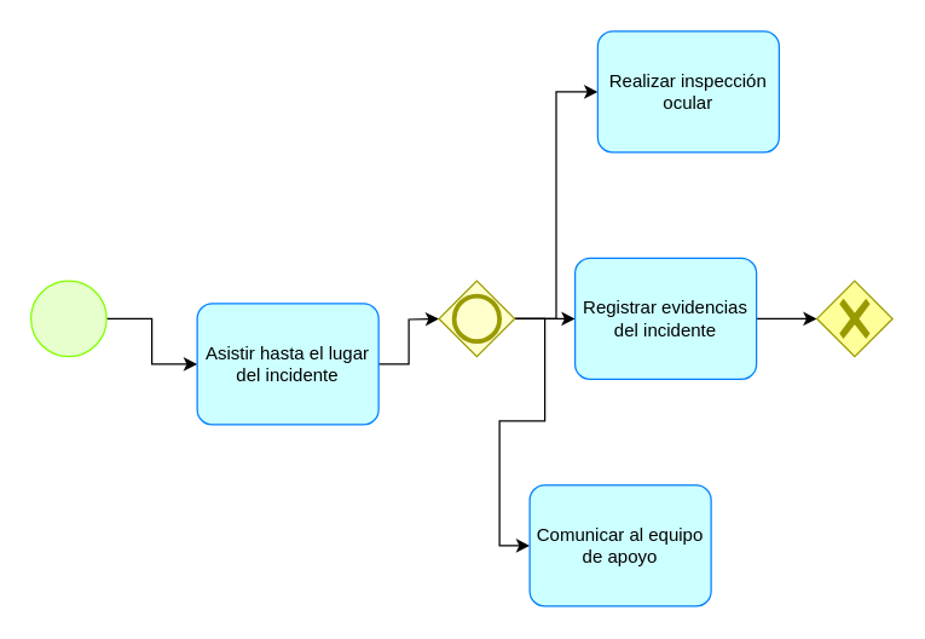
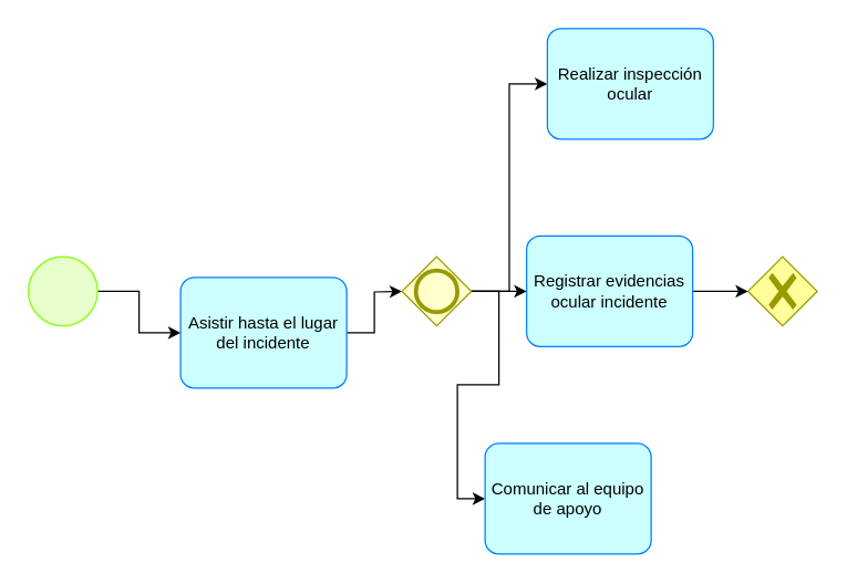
- <mxCell id="12" value="Registrar evidencias del incidente" style="points=[[0.25,0,0],[0.5,0,0],[0.75,0,0],[1,0.25,0],[1,0.5,0],[1,0.75,0],[0.75,1,0],[0.5,1,0],[0.25,1,0],[0,0.75,0],[0,0.5,0],[0,0.25,0]];shape=mxgraph.bpmn.task;whiteSpace=wrap;rectStyle=rounded;size=10;html=1;taskMarker=abstract;strokeColor=#007FFF;fillColor=#CCFFFF;" vertex="1" parent="1"><mxGeometry x="380" y="170" width="120" height="80" as="geometry" /></mxCell>
+ <mxCell id="12" value="Registrar evidencias ocular incidente" style="points=[[0.25,0,0],[0.5,0,0],[0.75,0,0],[1,0.25,0],[1,0.5,0],[1,0.75,0],[0.75,1,0],[0.5,1,0],[0.25,1,0],[0,0.75,0],[0,0.5,0],[0,0.25,0]];shape=mxgraph.bpmn.task;whiteSpace=wrap;rectStyle=rounded;size=10;html=1;taskMarker=abstract;strokeColor=#007FFF;fillColor=#CCFFFF;" vertex="1" parent="1"><mxGeometry x="380" y="170" width="120" height="80" as="geometry" /></mxCell>
